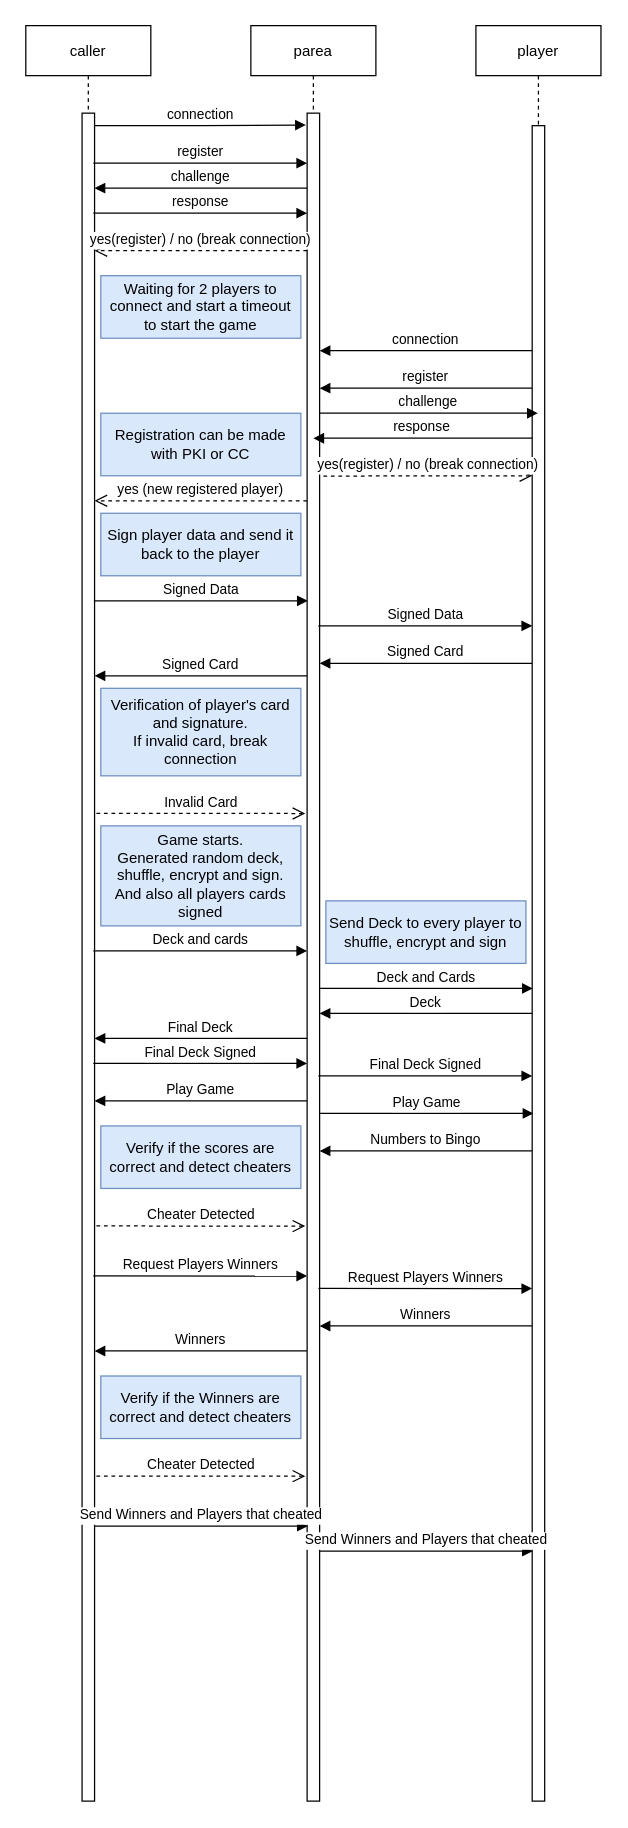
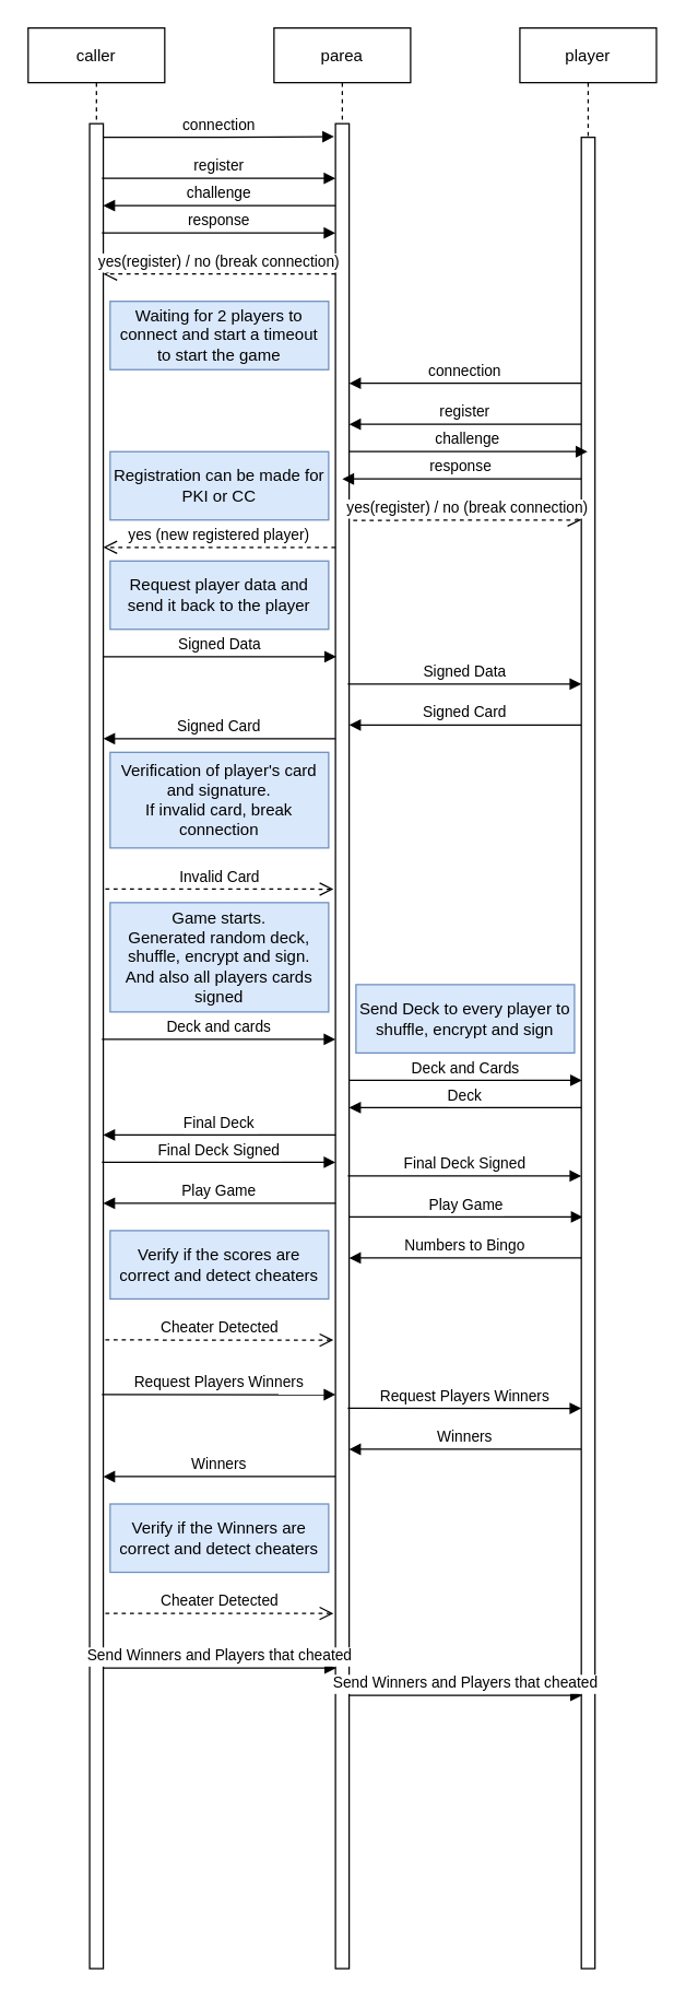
- <mxCell id="48" value="Registration can be made with PKI or CC" style="text;align=center;html=1;verticalAlign=middle;whiteSpace=wrap;rounded=0;fillColor=#dae8fc;strokeColor=#6c8ebf;" vertex="1" parent="1"><mxGeometry x="80" y="330" width="160" height="50" as="geometry" /></mxCell>
+ <mxCell id="48" value="Registration can be made for PKI or CC" style="text;align=center;html=1;verticalAlign=middle;whiteSpace=wrap;rounded=0;fillColor=#dae8fc;strokeColor=#6c8ebf;" vertex="1" parent="1"><mxGeometry x="80" y="330" width="160" height="50" as="geometry" /></mxCell>
- <mxCell id="37" value="Sign player data and send it back to the player" style="text;align=center;html=1;verticalAlign=middle;whiteSpace=wrap;rounded=0;fillColor=#dae8fc;strokeColor=#6c8ebf;" vertex="1" parent="1"><mxGeometry x="80" y="410" width="160" height="50" as="geometry" /></mxCell>
+ <mxCell id="37" value="Request player data and send it back to the player" style="text;align=center;html=1;verticalAlign=middle;whiteSpace=wrap;rounded=0;fillColor=#dae8fc;strokeColor=#6c8ebf;" vertex="1" parent="1"><mxGeometry x="80" y="410" width="160" height="50" as="geometry" /></mxCell>
